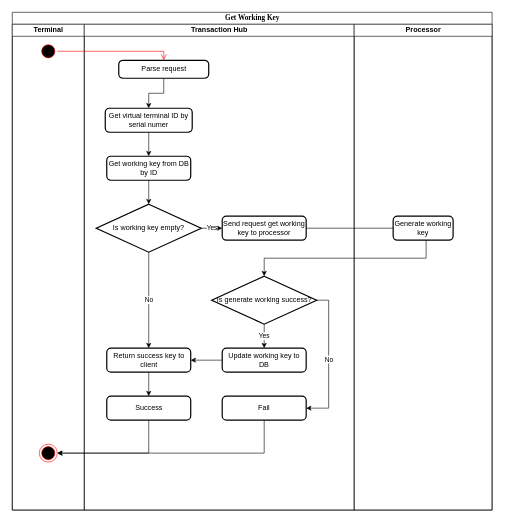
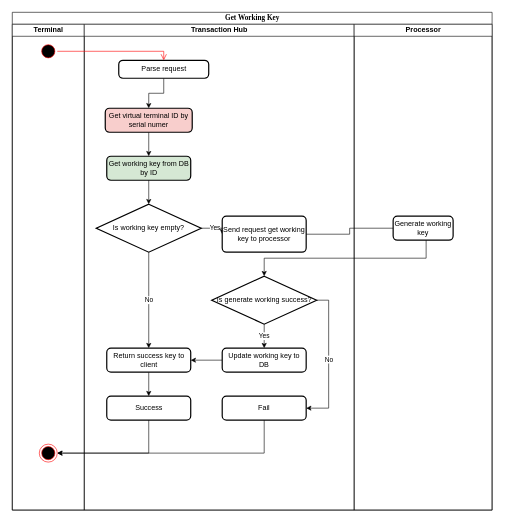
- <mxCell id="10" value="Get virtual terminal ID by serial numer" style="rounded=1;whiteSpace=wrap;html=1;absoluteArcSize=1;arcSize=14;strokeWidth=2;" parent="6" vertex="1"><mxGeometry x="35" y="140" width="145" height="40" as="geometry" /></mxCell>
+ <mxCell id="10" value="Get virtual terminal ID by serial numer" style="rounded=1;whiteSpace=wrap;html=1;absoluteArcSize=1;arcSize=14;strokeWidth=2;fillColor=#f8cecc;" parent="6" vertex="1"><mxGeometry x="35" y="140" width="145" height="40" as="geometry" /></mxCell>
- <mxCell id="11" value="Get working key from DB by ID" style="rounded=1;whiteSpace=wrap;html=1;absoluteArcSize=1;arcSize=14;strokeWidth=2;" parent="6" vertex="1"><mxGeometry x="37.5" y="220" width="140" height="40" as="geometry" /></mxCell>
+ <mxCell id="11" value="Get working key from DB by ID" style="rounded=1;whiteSpace=wrap;html=1;absoluteArcSize=1;arcSize=14;strokeWidth=2;fillColor=#d5e8d4;" parent="6" vertex="1"><mxGeometry x="37.5" y="220" width="140" height="40" as="geometry" /></mxCell>
- <mxCell id="15" value="Send request get working key to processor" style="rounded=1;whiteSpace=wrap;html=1;absoluteArcSize=1;arcSize=14;strokeWidth=2;" parent="6" vertex="1"><mxGeometry x="230" y="320" width="140" height="40" as="geometry" /></mxCell>
+ <mxCell id="15" value="Send request get working key to processor" style="rounded=1;whiteSpace=wrap;html=1;absoluteArcSize=1;arcSize=14;strokeWidth=2;" parent="6" vertex="1"><mxGeometry x="230" y="320" width="140" height="60" as="geometry" /></mxCell>
